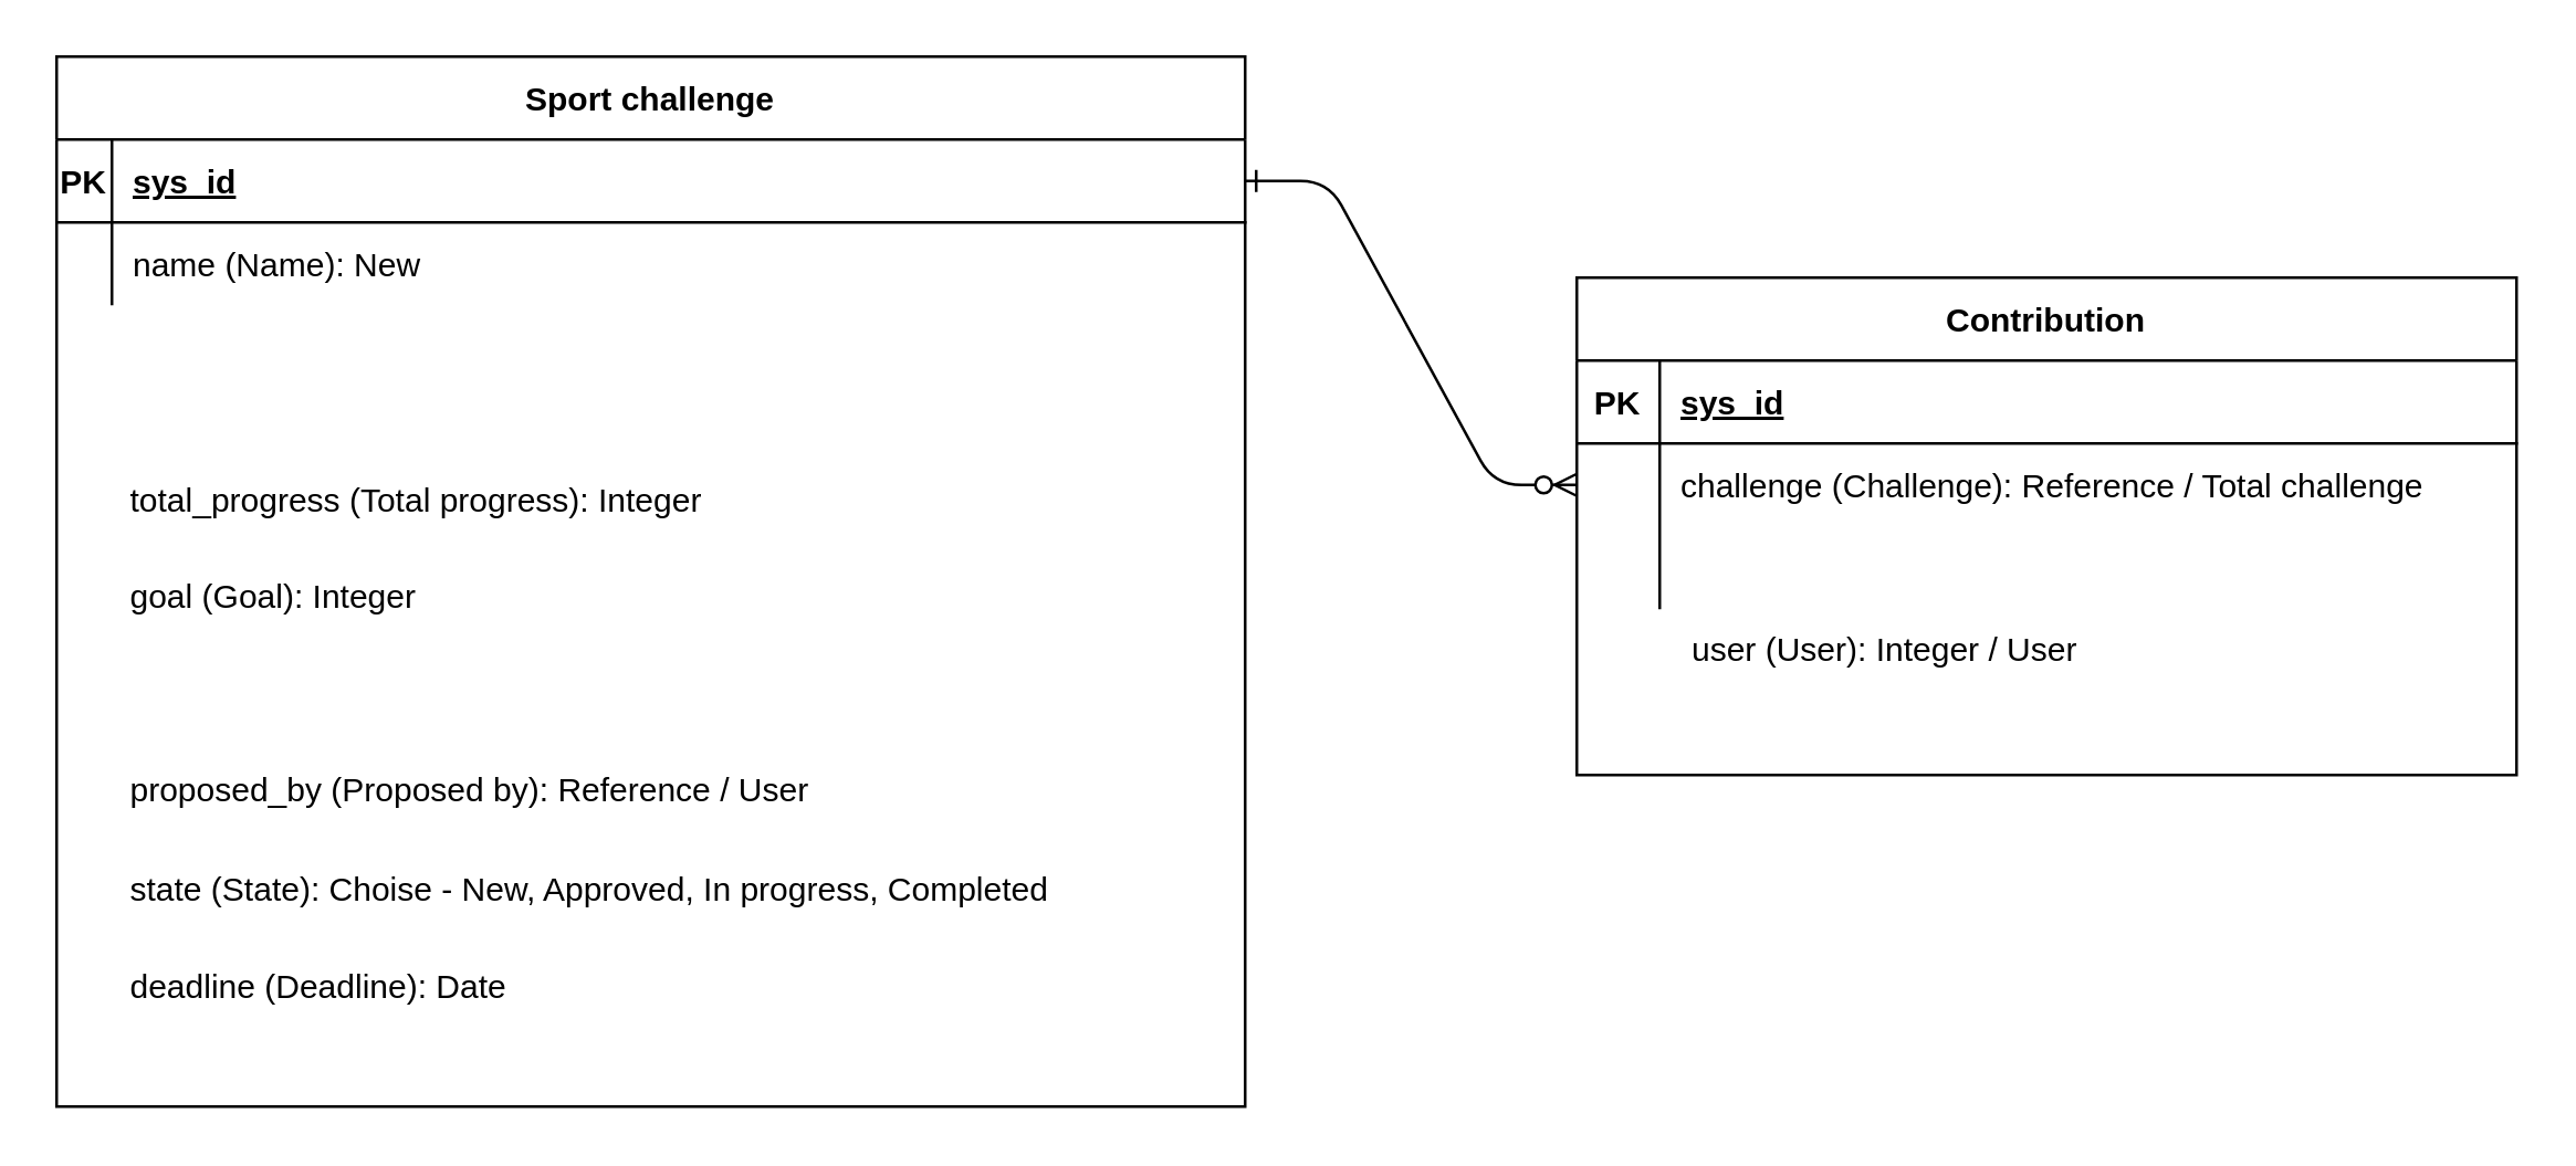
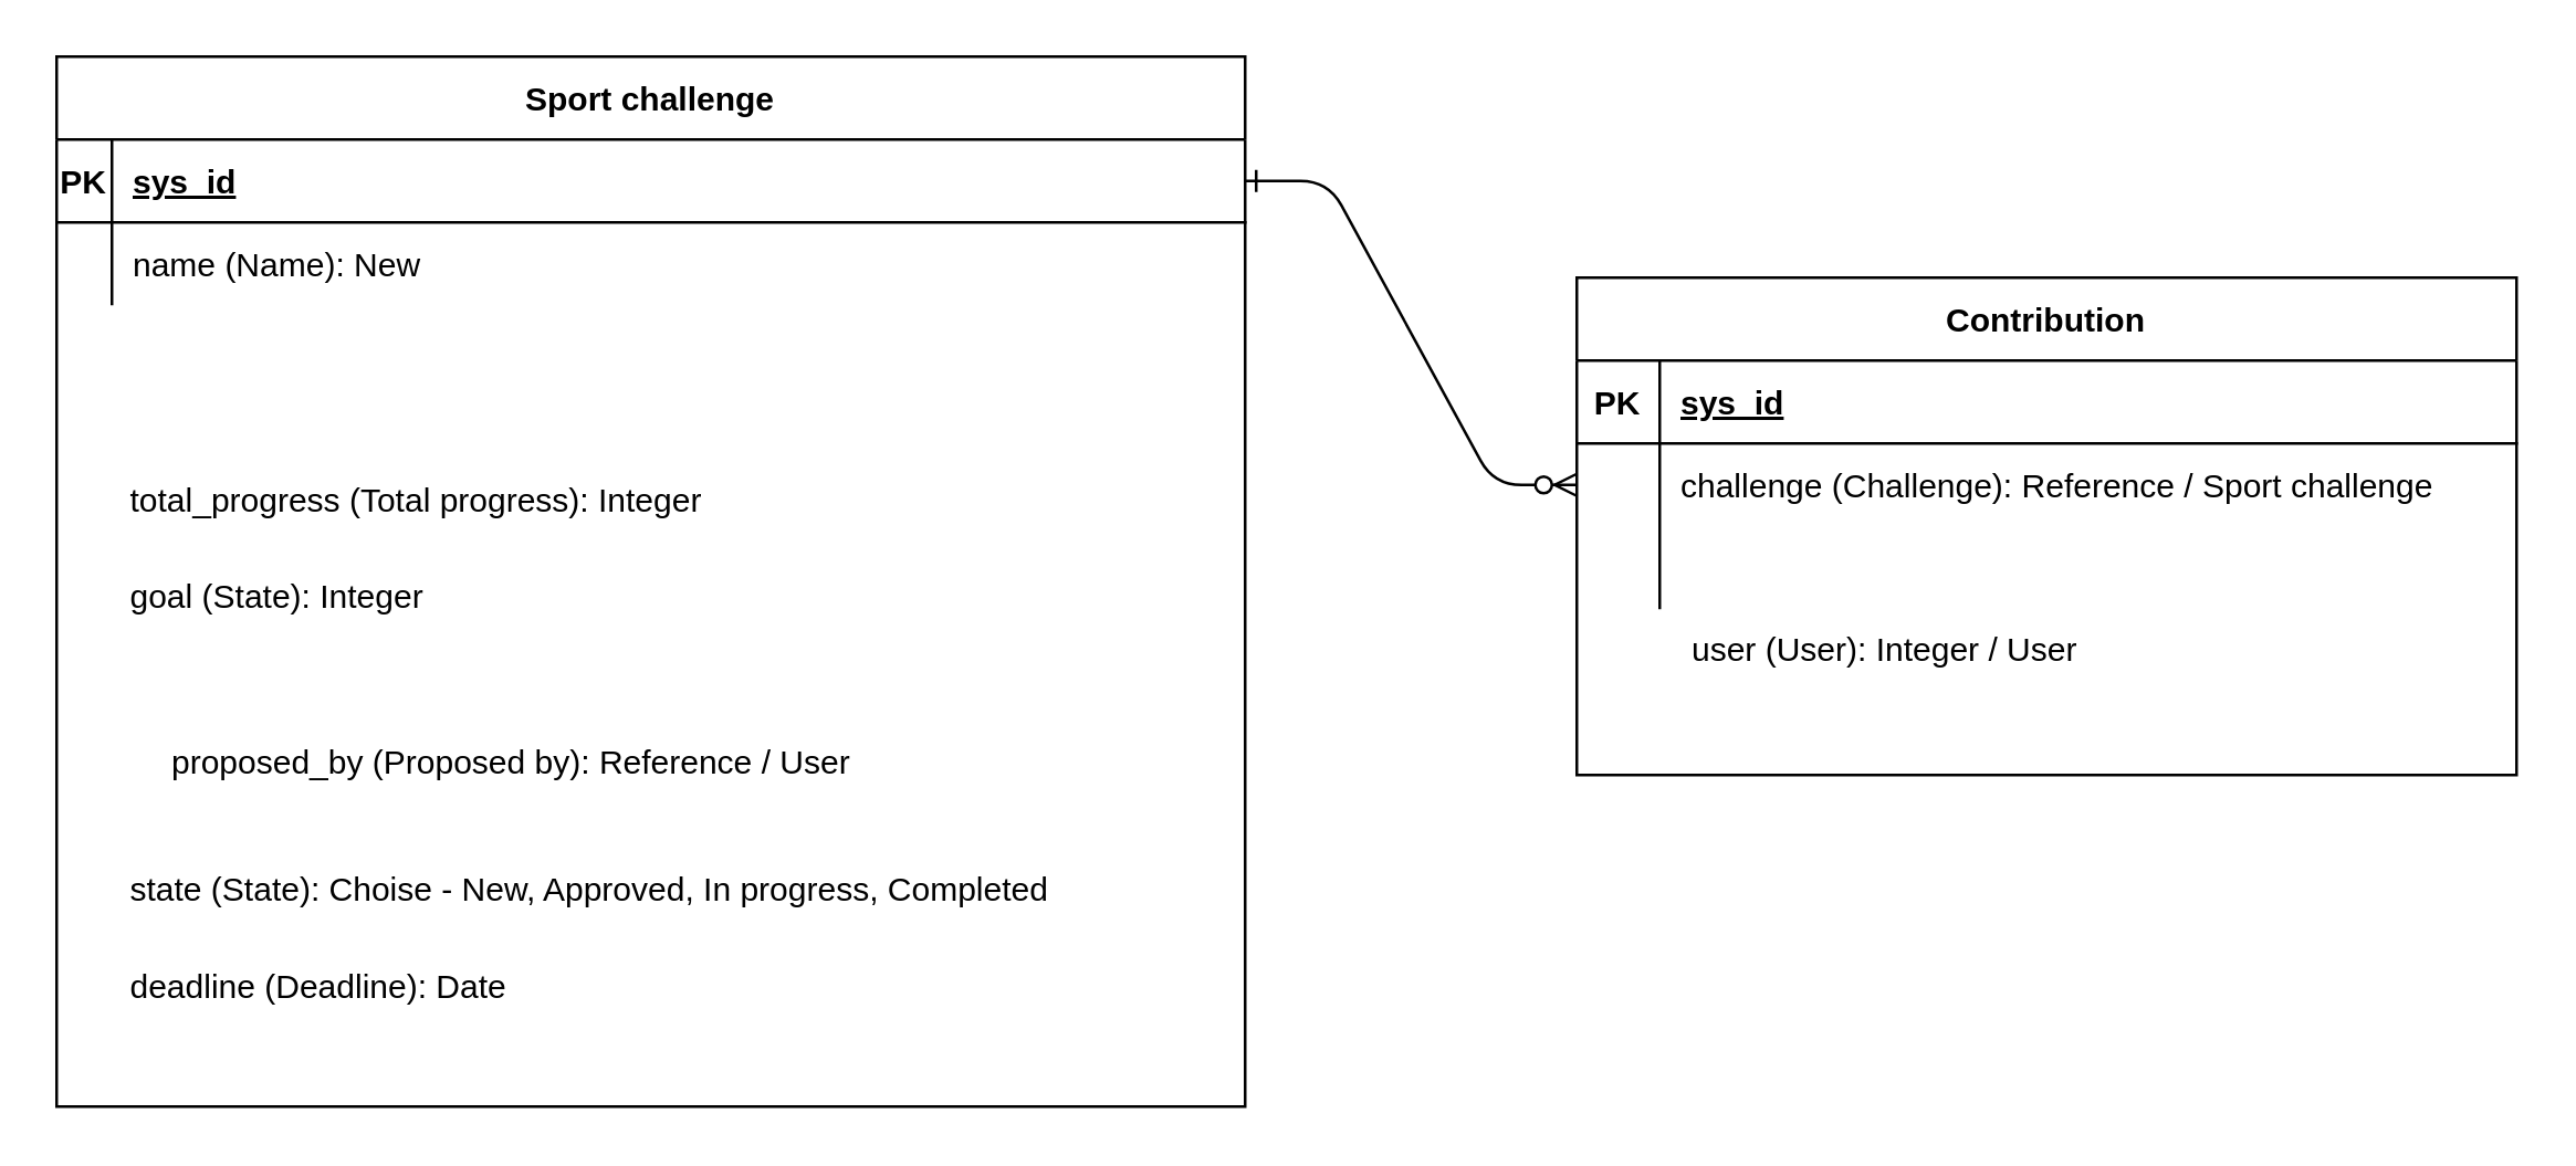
- <mxCell id="22" value="challenge (Challenge): Reference / Total challenge" style="shape=partialRectangle;overflow=hidden;connectable=0;fillColor=none;top=0;left=0;bottom=0;right=0;align=left;spacingLeft=6;" parent="21" vertex="1"><mxGeometry x="30" width="310" height="30" as="geometry"><mxRectangle width="310" height="30" as="alternateBounds" /></mxGeometry></mxCell>
+ <mxCell id="22" value="challenge (Challenge): Reference / Sport challenge" style="shape=partialRectangle;overflow=hidden;connectable=0;fillColor=none;top=0;left=0;bottom=0;right=0;align=left;spacingLeft=6;" parent="21" vertex="1"><mxGeometry x="30" width="310" height="30" as="geometry"><mxRectangle width="310" height="30" as="alternateBounds" /></mxGeometry></mxCell>
- <mxCell id="12" value="goal (Goal): Integer" style="text;html=1;strokeColor=none;fillColor=none;align=left;verticalAlign=middle;whiteSpace=wrap;rounded=0;" parent="3" vertex="1"><mxGeometry x="25" y="178.568" width="370" height="35.128" as="geometry" /></mxCell>
+ <mxCell id="12" value="goal (State): Integer" style="text;html=1;strokeColor=none;fillColor=none;align=left;verticalAlign=middle;whiteSpace=wrap;rounded=0;" parent="3" vertex="1"><mxGeometry x="25" y="178.568" width="370" height="35.128" as="geometry" /></mxCell>
- <mxCell id="13" value="proposed_by (Proposed by): Reference / User" style="text;html=1;strokeColor=none;fillColor=none;align=left;verticalAlign=middle;whiteSpace=wrap;rounded=0;" parent="3" vertex="1"><mxGeometry x="25" y="248.825" width="370" height="35.128" as="geometry" /></mxCell>
+ <mxCell id="13" value="proposed_by (Proposed by): Reference / User" style="text;html=1;strokeColor=none;fillColor=none;align=left;verticalAlign=middle;whiteSpace=wrap;rounded=0;" parent="3" vertex="1"><mxGeometry x="40" y="238.825" width="370" height="35.128" as="geometry" /></mxCell>
